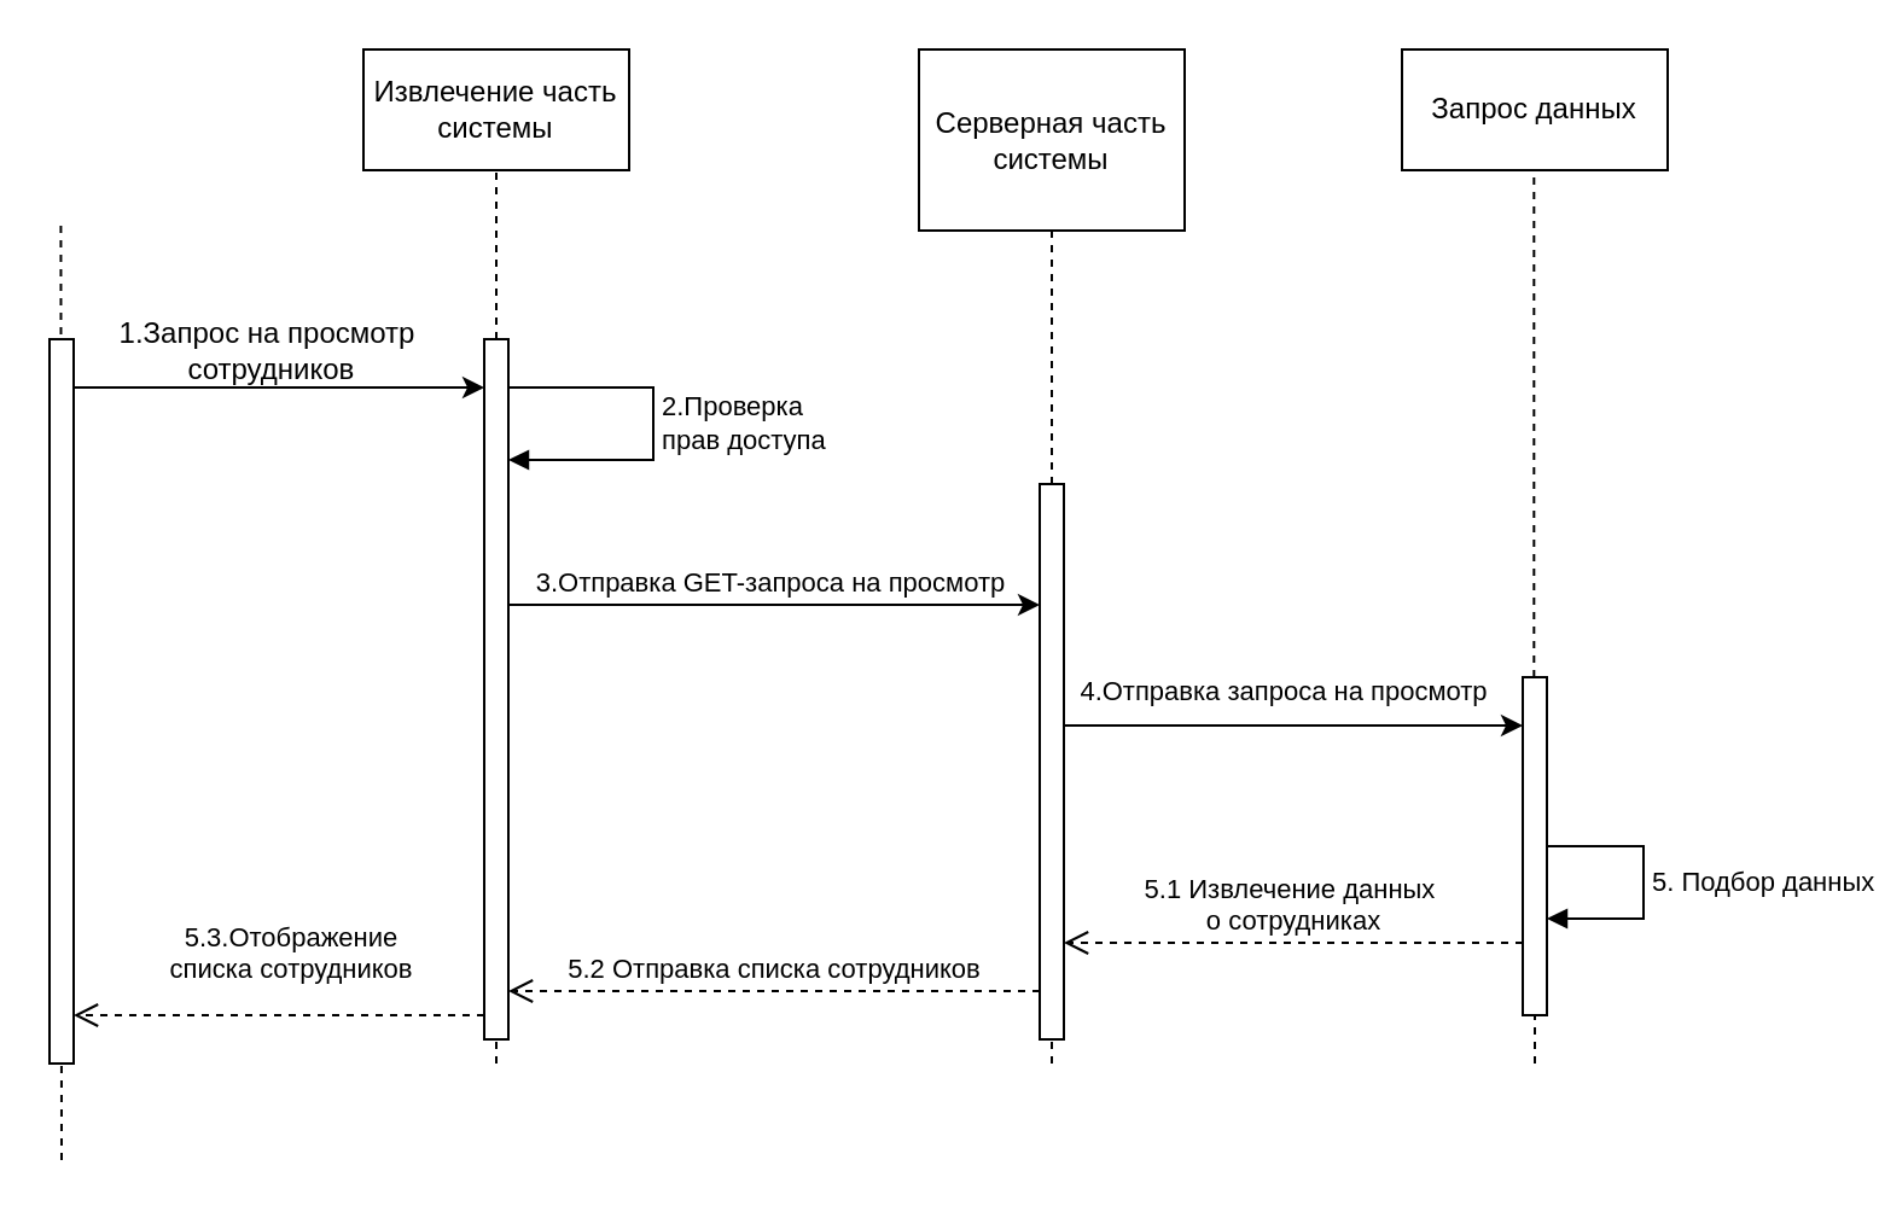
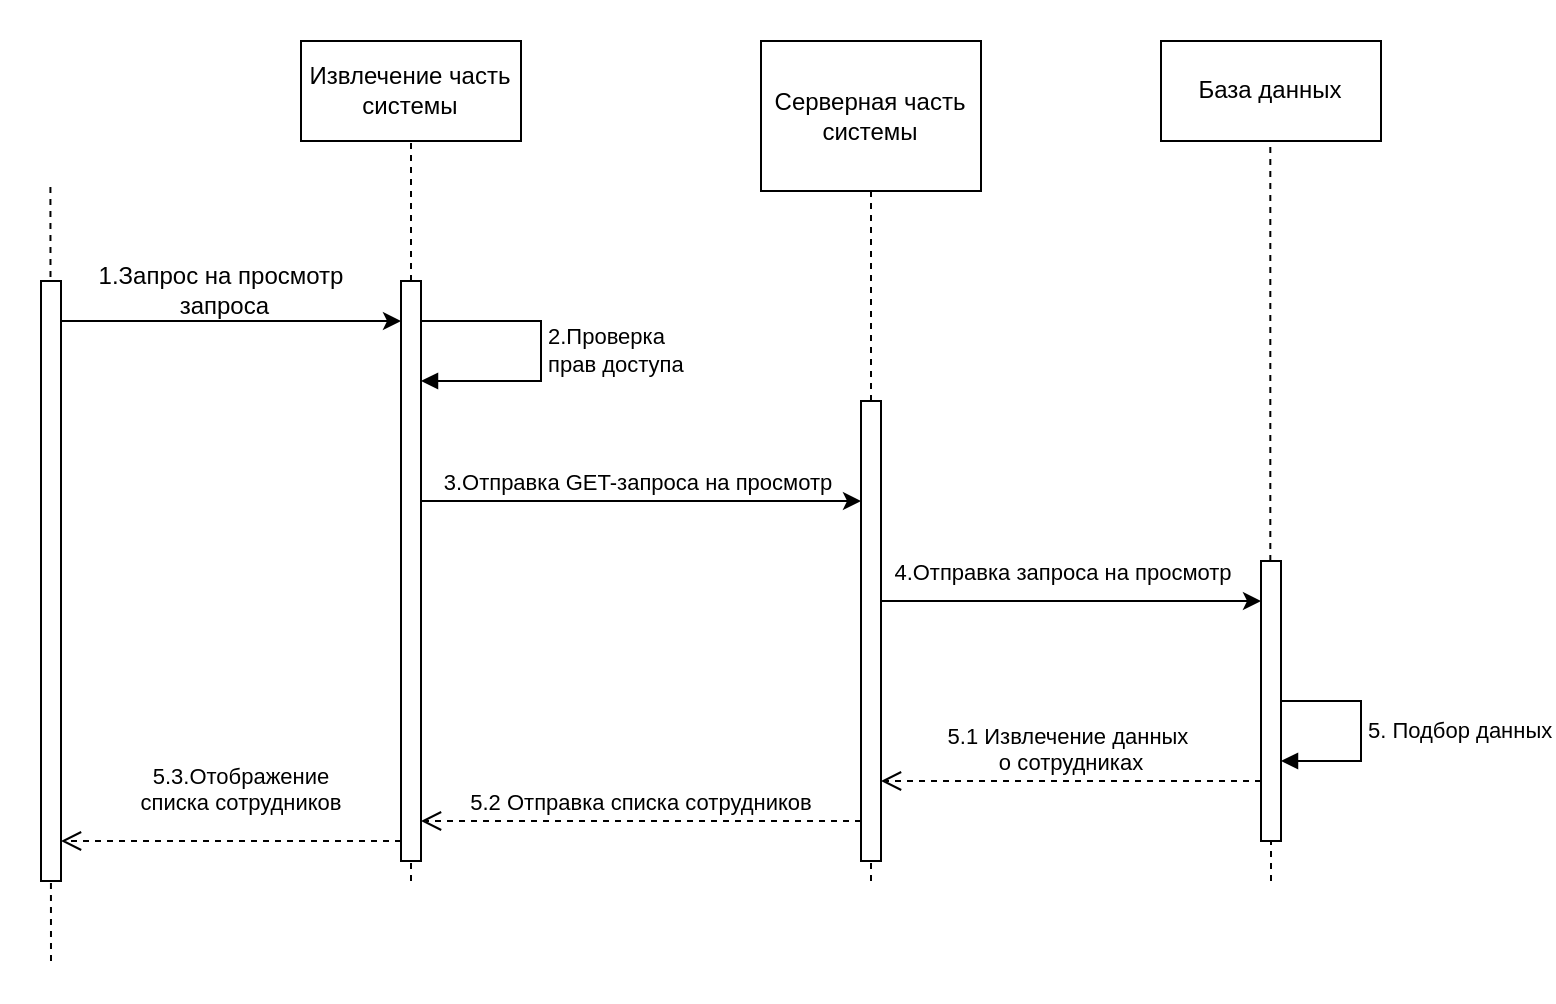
- <mxCell id="17" value="Запрос данных" style="html=1;whiteSpace=wrap;" vertex="1" parent="1"><mxGeometry x="580" y="20" width="110" height="50" as="geometry" /></mxCell>
+ <mxCell id="17" value="База данных" style="html=1;whiteSpace=wrap;" vertex="1" parent="1"><mxGeometry x="580" y="20" width="110" height="50" as="geometry" /></mxCell>
- <mxCell id="9" value="1.Запрос на просмотр&lt;div&gt;&amp;nbsp;сотрудников&lt;/div&gt;" style="text;html=1;align=center;verticalAlign=middle;resizable=0;points=[];autosize=1;strokeColor=none;fillColor=none;" vertex="1" parent="1"><mxGeometry x="35" y="125" width="150" height="40" as="geometry" /></mxCell>
+ <mxCell id="9" value="1.Запрос на просмотр&lt;div&gt;&amp;nbsp;запроса&lt;/div&gt;" style="text;html=1;align=center;verticalAlign=middle;resizable=0;points=[];autosize=1;strokeColor=none;fillColor=none;" vertex="1" parent="1"><mxGeometry x="35" y="125" width="150" height="40" as="geometry" /></mxCell>
